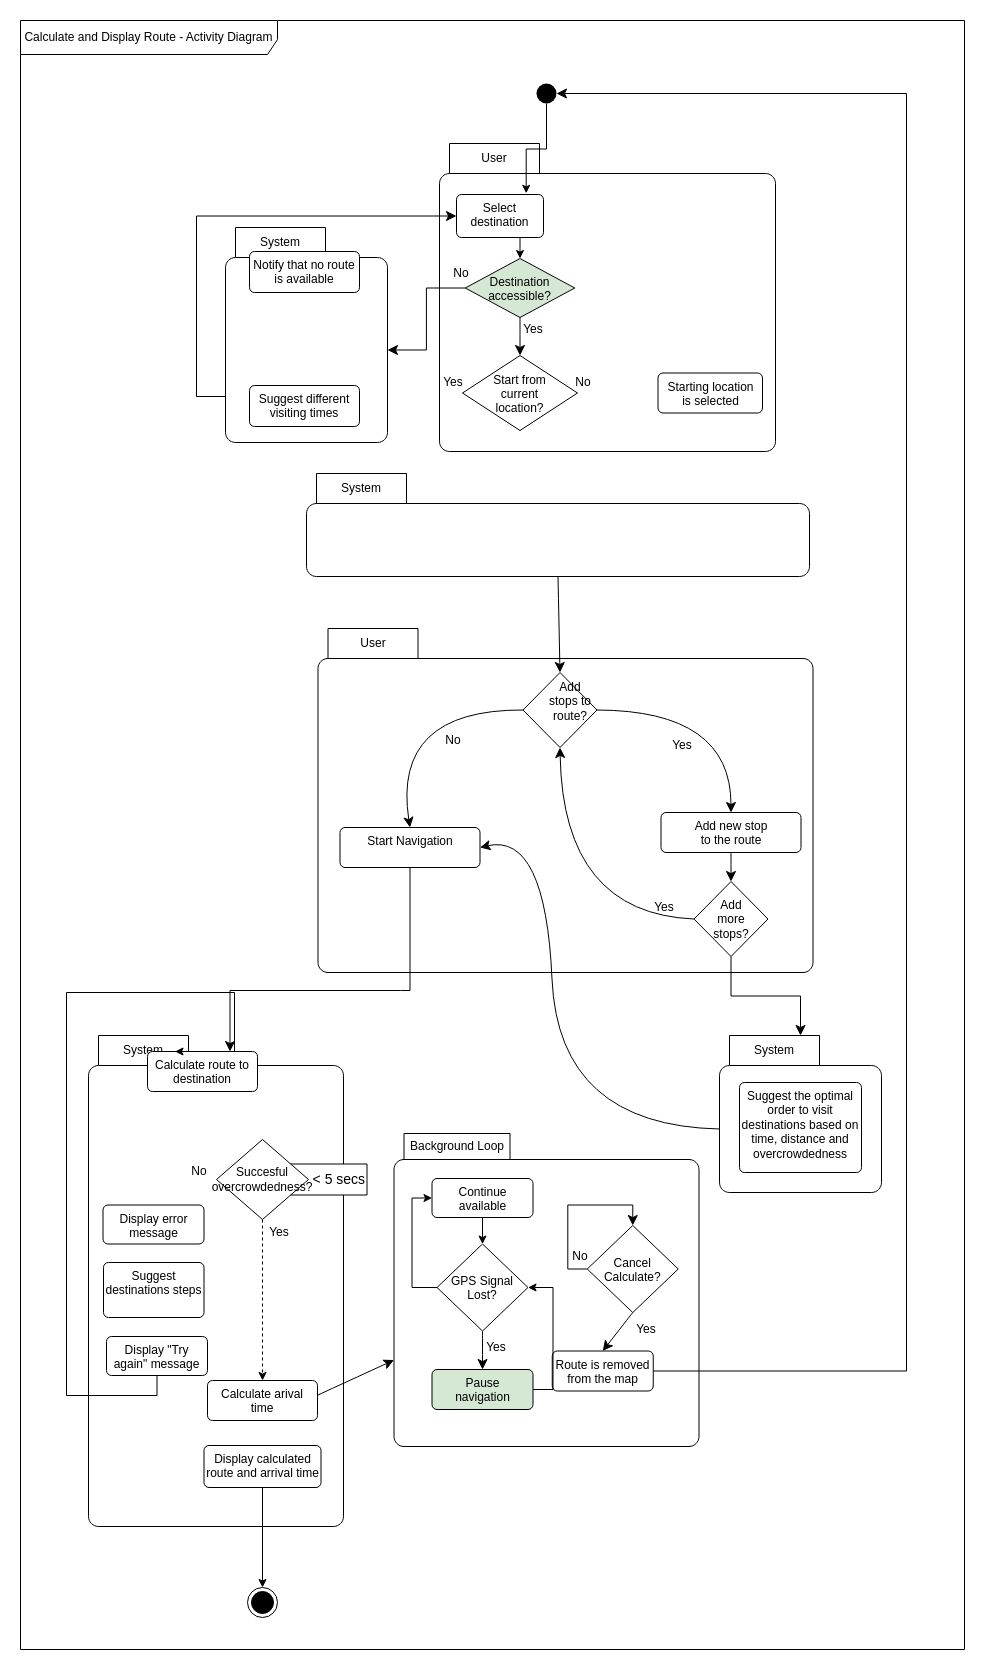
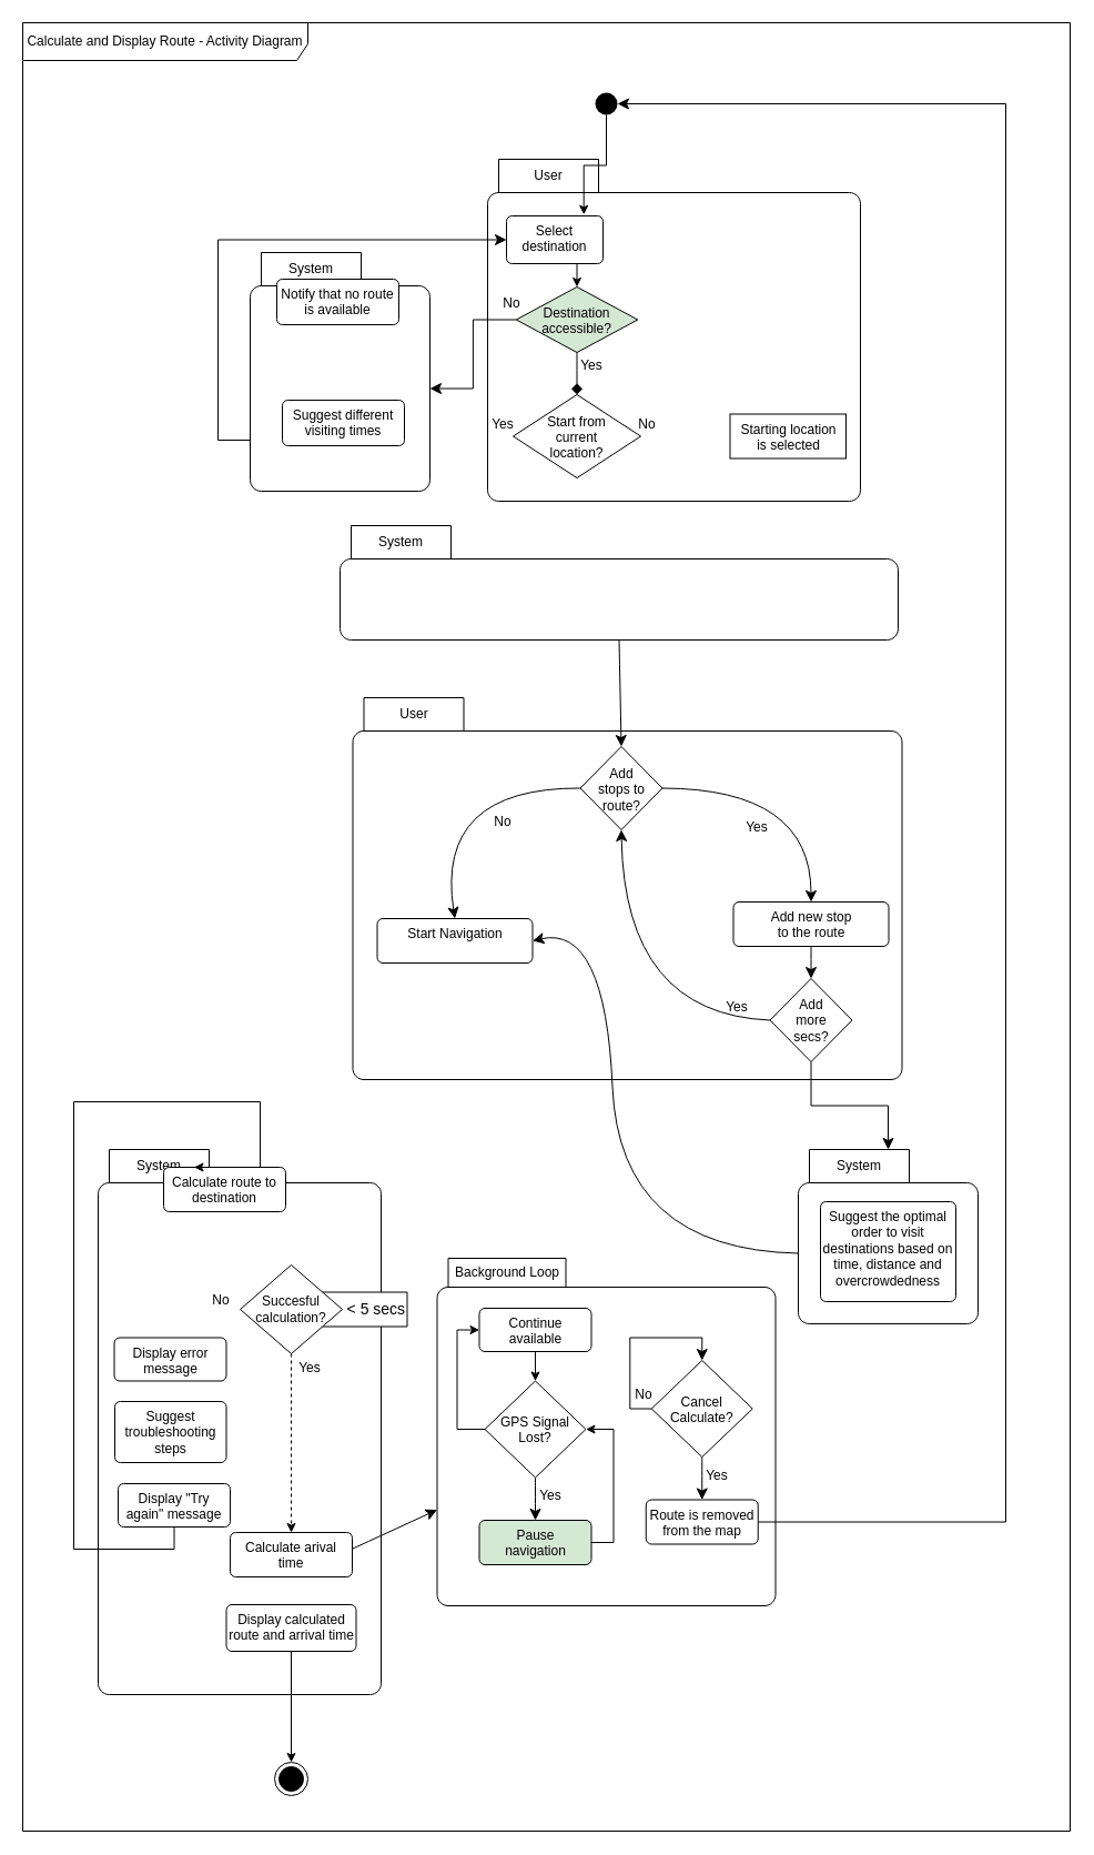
- <mxCell id="47" style="edgeStyle=none;curved=1;rounded=0;orthogonalLoop=1;jettySize=auto;html=1;exitX=0.5;exitY=1;exitDx=0;exitDy=0;entryX=0.5;entryY=0;entryDx=0;entryDy=0;fontSize=12;startSize=8;endSize=8;" parent="2" source="54" target="42" edge="1"><mxGeometry relative="1" as="geometry" /></mxCell>
+ <mxCell id="47" style="edgeStyle=none;curved=1;rounded=0;orthogonalLoop=1;jettySize=auto;html=1;exitX=0.5;exitY=1;exitDx=0;exitDy=0;entryX=0.5;entryY=0;entryDx=0;entryDy=0;fontSize=12;startSize=8;endSize=8;endArrow=diamond;" parent="2" source="54" target="42" edge="1"><mxGeometry relative="1" as="geometry" /></mxCell>
- <mxCell id="43" value="Starting location&lt;div&gt;is selected&lt;/div&gt;" style="html=1;align=center;verticalAlign=top;rounded=1;absoluteArcSize=1;arcSize=10;dashed=0;whiteSpace=wrap;" parent="2" vertex="1"><mxGeometry x="637.5" y="352.5" width="104.5" height="40" as="geometry" /></mxCell>
+ <mxCell id="43" value="Starting location&lt;div&gt;is selected&lt;/div&gt;" style="html=1;align=center;verticalAlign=top;absoluteArcSize=1;arcSize=10;dashed=0;whiteSpace=wrap;rounded=0;" parent="2" vertex="1"><mxGeometry x="637.5" y="352.5" width="104.5" height="40" as="geometry" /></mxCell>
- <mxCell id="51" value="Suggest different visiting times" style="html=1;align=center;verticalAlign=top;rounded=1;absoluteArcSize=1;arcSize=10;dashed=0;whiteSpace=wrap;" parent="2" vertex="1"><mxGeometry x="229" y="365" width="110" height="41" as="geometry" /></mxCell>
+ <mxCell id="51" value="Suggest different visiting times" style="html=1;align=center;verticalAlign=top;rounded=1;absoluteArcSize=1;arcSize=10;dashed=0;whiteSpace=wrap;" parent="2" vertex="1"><mxGeometry x="234" y="340" width="110" height="41" as="geometry" /></mxCell>
- <mxCell id="24" value="Add stops to route?" style="text;html=1;align=center;verticalAlign=middle;whiteSpace=wrap;rounded=0;" parent="2" vertex="1"><mxGeometry x="525.5" y="666" width="48" height="29" as="geometry" /></mxCell>
+ <mxCell id="24" value="Add stops to route?" style="text;html=1;align=center;verticalAlign=middle;whiteSpace=wrap;rounded=0;" parent="2" vertex="1"><mxGeometry x="515.5" y="676" width="48" height="29" as="geometry" /></mxCell>
- <mxCell id="31" value="Add more stops?" style="text;html=1;align=center;verticalAlign=middle;whiteSpace=wrap;rounded=0;" parent="2" vertex="1"><mxGeometry x="686.5" y="884" width="48" height="29" as="geometry" /></mxCell>
+ <mxCell id="31" value="Add more secs?" style="text;html=1;align=center;verticalAlign=middle;whiteSpace=wrap;rounded=0;" parent="2" vertex="1"><mxGeometry x="686.5" y="884" width="48" height="29" as="geometry" /></mxCell>
- <mxCell id="13" style="edgeStyle=orthogonalEdgeStyle;rounded=0;orthogonalLoop=1;jettySize=auto;html=1;exitX=0.5;exitY=1;exitDx=0;exitDy=0;fontSize=12;startSize=8;endSize=8;entryX=0.75;entryY=0;entryDx=0;entryDy=0;" parent="2" source="14" target="15" edge="1"><mxGeometry relative="1" as="geometry"><Array as="points"><mxPoint x="380" y="970" /><mxPoint x="270" y="970" /></Array></mxGeometry></mxCell>
- <mxCell id="67" value="Succesful&lt;div&gt;overcrowdedness?&lt;/div&gt;" style="rhombus;whiteSpace=wrap;html=1;" vertex="1" parent="2"><mxGeometry x="196" y="1119" width="92" height="80" as="geometry" /></mxCell>
+ <mxCell id="67" value="Succesful&lt;div&gt;calculation?&lt;/div&gt;" style="rhombus;whiteSpace=wrap;html=1;" vertex="1" parent="2"><mxGeometry x="196" y="1119" width="92" height="80" as="geometry" /></mxCell>
- <mxCell id="70" value="Suggest&lt;div&gt;destinations steps&lt;/div&gt;" style="html=1;align=center;verticalAlign=top;rounded=1;absoluteArcSize=1;arcSize=10;dashed=0;whiteSpace=wrap;" vertex="1" parent="2"><mxGeometry x="83" y="1242" width="100.5" height="55" as="geometry" /></mxCell>
+ <mxCell id="70" value="Suggest&lt;div&gt;troubleshooting steps&lt;/div&gt;" style="html=1;align=center;verticalAlign=top;rounded=1;absoluteArcSize=1;arcSize=10;dashed=0;whiteSpace=wrap;" vertex="1" parent="2"><mxGeometry x="83" y="1242" width="100.5" height="55" as="geometry" /></mxCell>
- <mxCell id="41" value="Route is removed from the map" style="html=1;align=center;verticalAlign=top;rounded=1;absoluteArcSize=1;arcSize=10;dashed=0;whiteSpace=wrap;" parent="2" vertex="1"><mxGeometry x="531.75" y="1330.5" width="101" height="40" as="geometry" /></mxCell>
+ <mxCell id="41" value="Route is removed from the map" style="html=1;align=center;verticalAlign=top;rounded=1;absoluteArcSize=1;arcSize=10;dashed=0;whiteSpace=wrap;" parent="2" vertex="1"><mxGeometry x="561.75" y="1330.5" width="101" height="40" as="geometry" /></mxCell>
